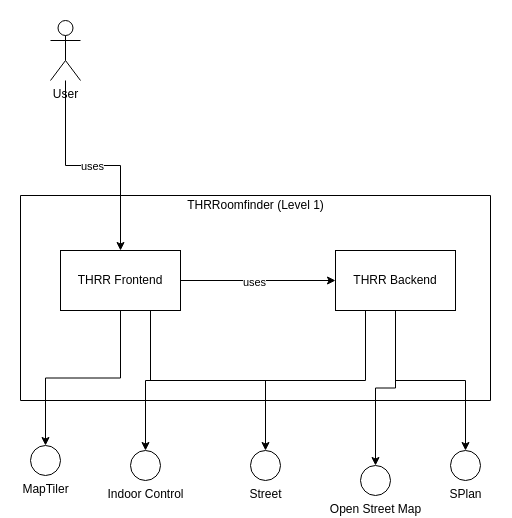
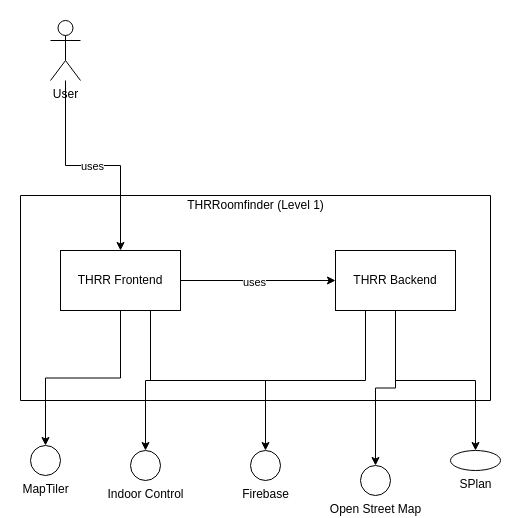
- <mxCell id="14" value="SPlan" style="ellipse;html=1;aspect=fixed;labelPosition=center;verticalLabelPosition=bottom;align=center;verticalAlign=top;" vertex="1" parent="1"><mxGeometry x="450" y="450" width="30" height="30" as="geometry" /></mxCell>
+ <mxCell id="14" value="SPlan" style="ellipse;html=1;aspect=fixed;labelPosition=center;verticalLabelPosition=bottom;align=center;verticalAlign=top;" vertex="1" parent="1"><mxGeometry x="450" y="450" width="50" height="20" as="geometry" /></mxCell>
- <mxCell id="13" value="Street" style="ellipse;html=1;aspect=fixed;labelPosition=center;verticalLabelPosition=bottom;align=center;verticalAlign=top;" vertex="1" parent="1"><mxGeometry x="250" y="450" width="30" height="30" as="geometry" /></mxCell>
+ <mxCell id="13" value="Firebase" style="ellipse;html=1;aspect=fixed;labelPosition=center;verticalLabelPosition=bottom;align=center;verticalAlign=top;" vertex="1" parent="1"><mxGeometry x="250" y="450" width="30" height="30" as="geometry" /></mxCell>
